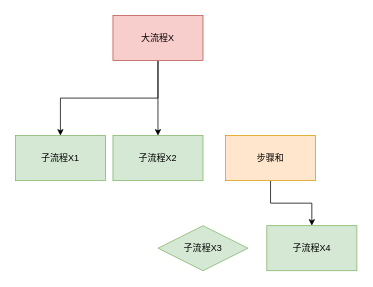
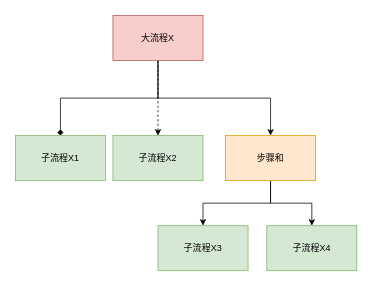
+ <mxCell id="4" style="edgeStyle=orthogonalEdgeStyle;rounded=0;orthogonalLoop=1;jettySize=auto;html=1;" parent="1" source="5" target="9" edge="1"><mxGeometry relative="1" as="geometry"><Array as="points"><mxPoint x="210" y="130" /><mxPoint x="360" y="130" /></Array></mxGeometry></mxCell>
- <mxCell id="3" style="edgeStyle=orthogonalEdgeStyle;rounded=0;orthogonalLoop=1;jettySize=auto;html=1;entryX=0.5;entryY=0;entryDx=0;entryDy=0;" parent="1" source="5" target="10" edge="1"><mxGeometry relative="1" as="geometry"><Array as="points"><mxPoint x="210" y="80" /><mxPoint x="210" y="80" /></Array></mxGeometry></mxCell>
+ <mxCell id="3" style="edgeStyle=orthogonalEdgeStyle;rounded=0;orthogonalLoop=1;jettySize=auto;html=1;entryX=0.5;entryY=0;entryDx=0;entryDy=0;dashed=1;" parent="1" source="5" target="10" edge="1"><mxGeometry relative="1" as="geometry"><Array as="points"><mxPoint x="210" y="80" /><mxPoint x="210" y="80" /></Array></mxGeometry></mxCell>
- <mxCell id="2" style="edgeStyle=orthogonalEdgeStyle;rounded=0;orthogonalLoop=1;jettySize=auto;html=1;entryX=0.5;entryY=0;entryDx=0;entryDy=0;exitX=0.5;exitY=1;exitDx=0;exitDy=0;" parent="1" source="5" target="6" edge="1"><mxGeometry relative="1" as="geometry" /></mxCell>
+ <mxCell id="2" style="edgeStyle=orthogonalEdgeStyle;rounded=0;orthogonalLoop=1;jettySize=auto;html=1;entryX=0.5;entryY=0;entryDx=0;entryDy=0;exitX=0.5;exitY=1;exitDx=0;exitDy=0;endArrow=diamond;" parent="1" source="5" target="6" edge="1"><mxGeometry relative="1" as="geometry" /></mxCell>
+ <mxCell id="7" style="edgeStyle=orthogonalEdgeStyle;rounded=0;orthogonalLoop=1;jettySize=auto;html=1;entryX=0.5;entryY=0;entryDx=0;entryDy=0;" parent="1" source="9" target="11" edge="1"><mxGeometry relative="1" as="geometry" /></mxCell>
- <mxCell id="11" value="子流程X3" style="rhombus;whiteSpace=wrap;html=1;fillColor=#d5e8d4;strokeColor=#82b366;" parent="1" vertex="1"><mxGeometry x="210" y="300" width="120" height="60" as="geometry" /></mxCell>
+ <mxCell id="11" value="子流程X3" style="rounded=0;whiteSpace=wrap;html=1;fillColor=#d5e8d4;strokeColor=#82b366;" parent="1" vertex="1"><mxGeometry x="210" y="300" width="120" height="60" as="geometry" /></mxCell>
